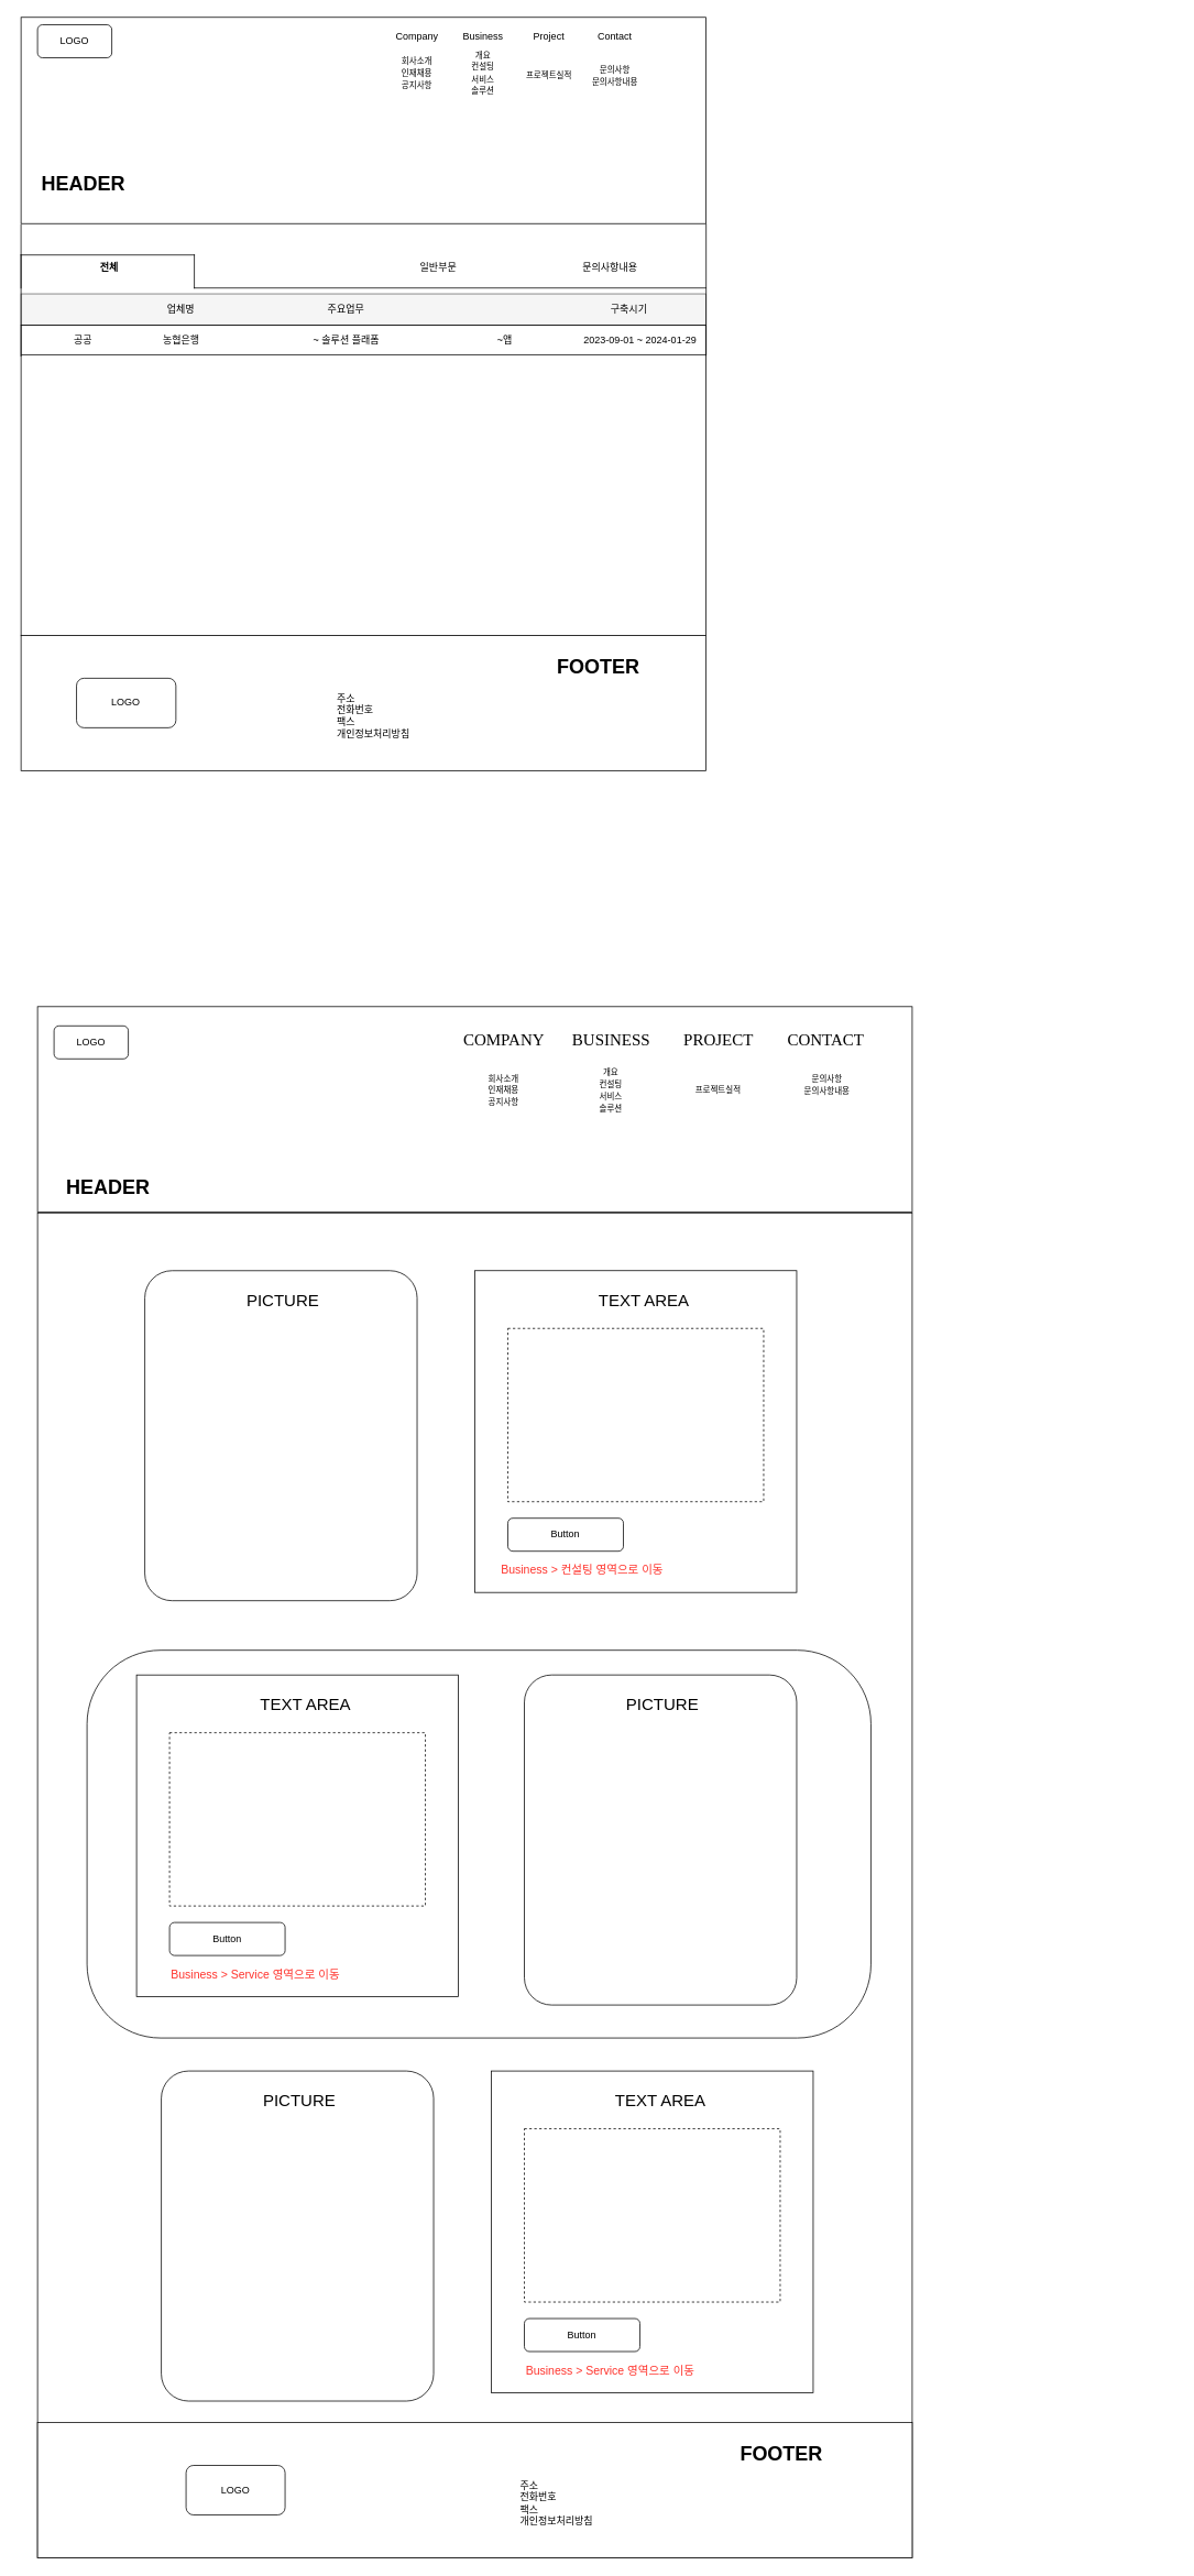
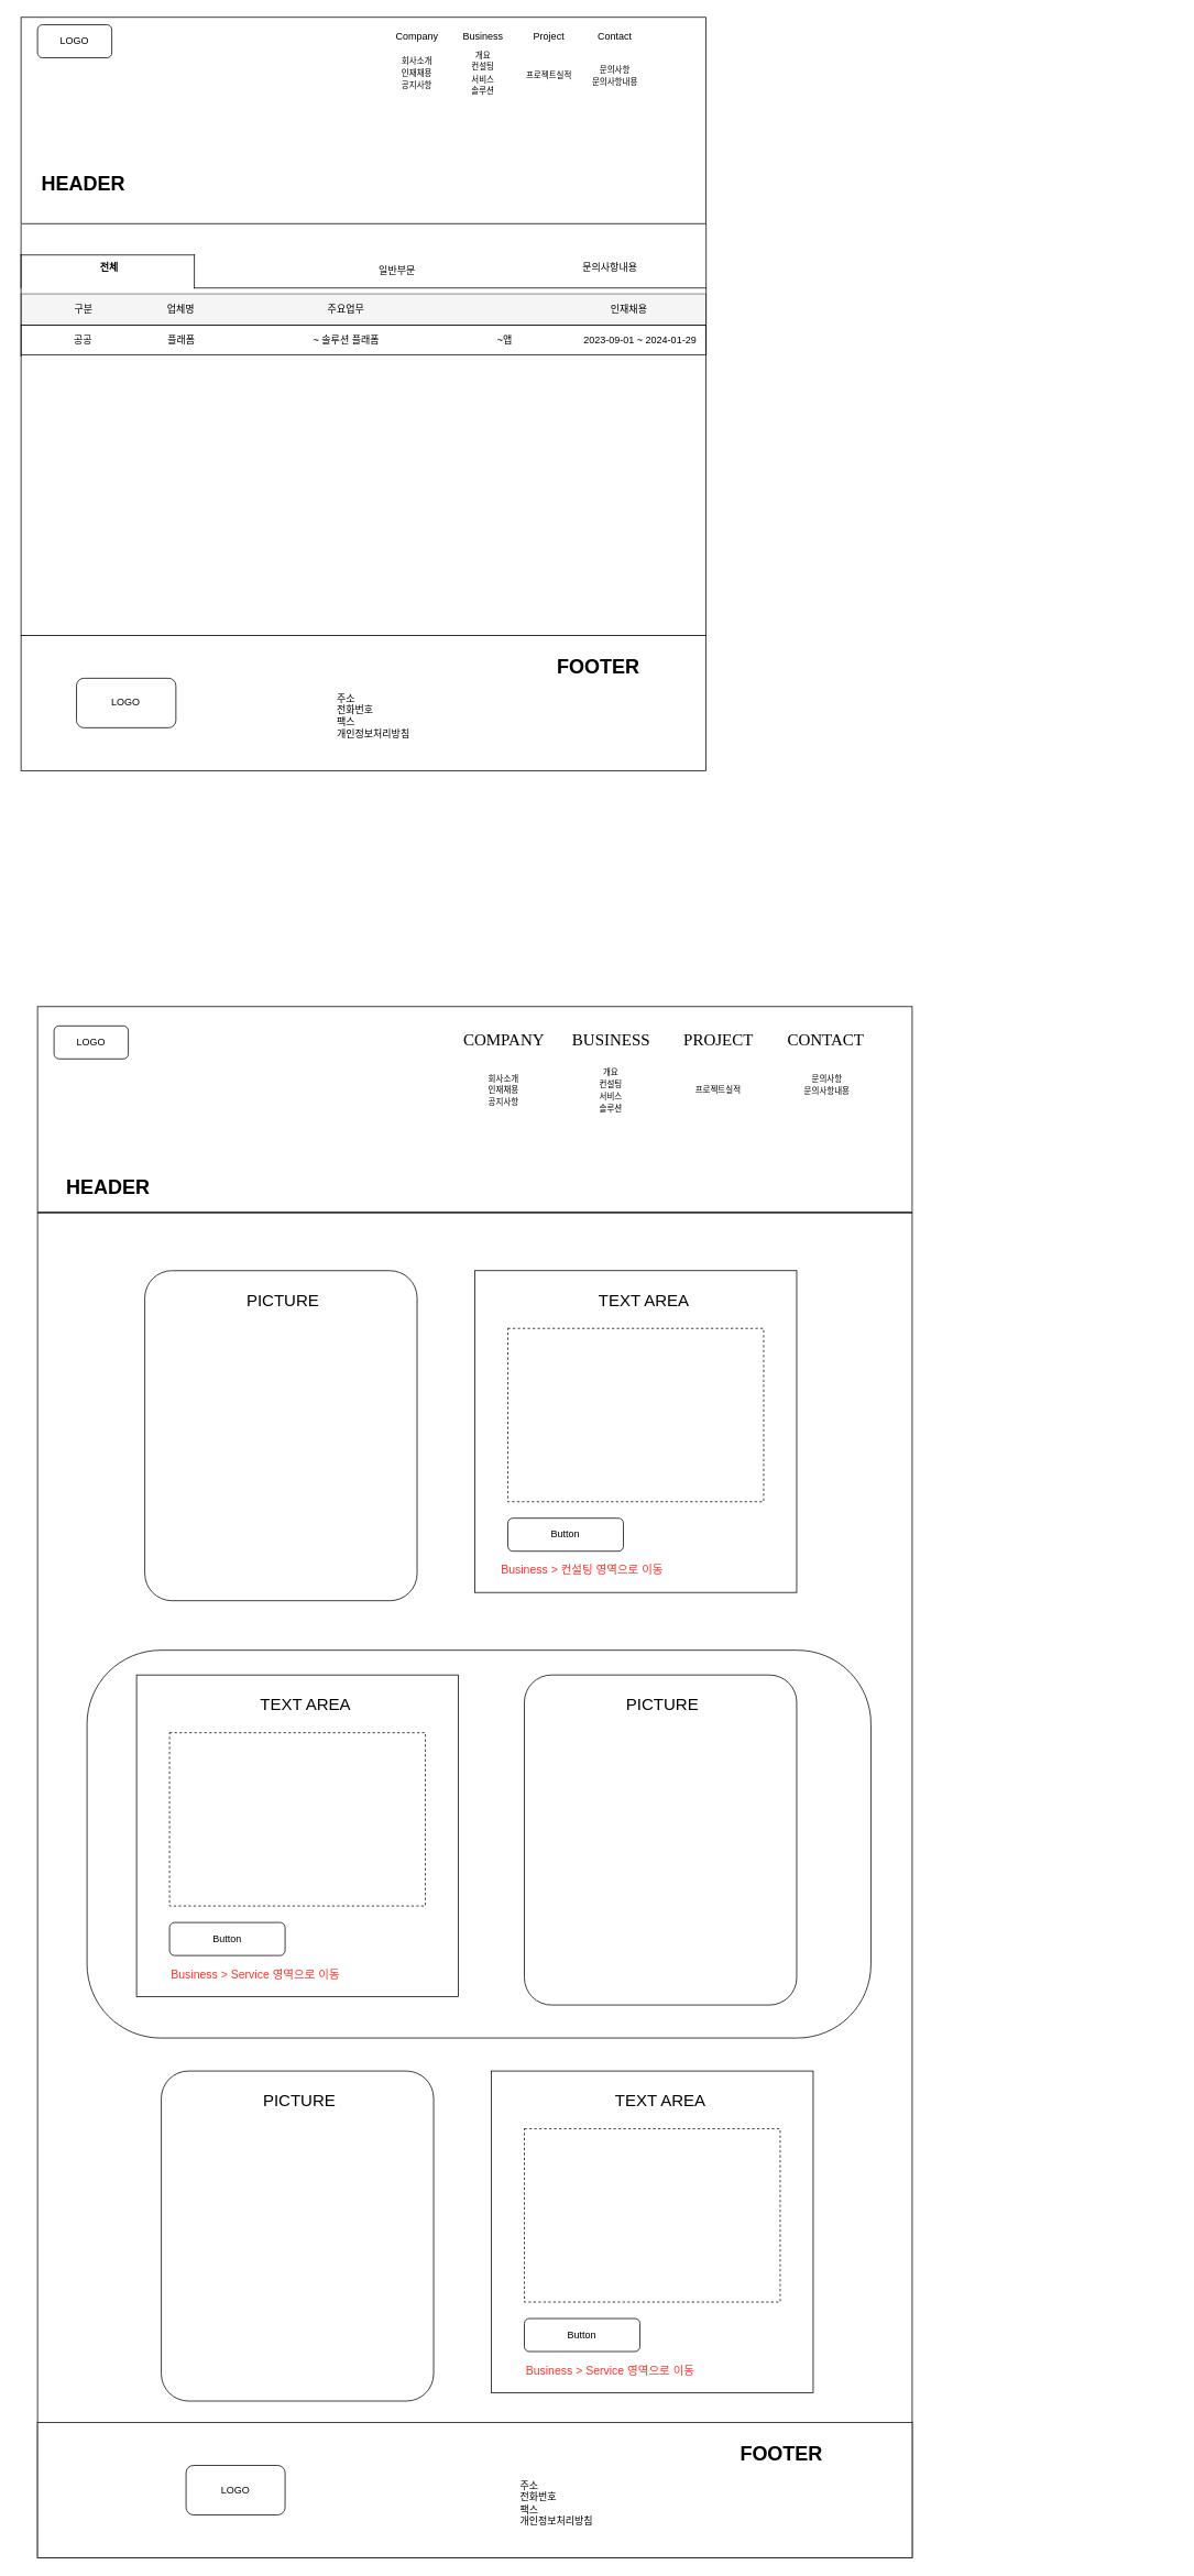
- <mxCell id="60" value="일반부문" style="text;html=1;strokeColor=none;fillColor=none;align=center;verticalAlign=middle;whiteSpace=wrap;rounded=0;" vertex="1" parent="1"><mxGeometry x="475" y="308" width="112" height="30" as="geometry" /></mxCell>
+ <mxCell id="60" value="일반부문" style="text;html=1;strokeColor=none;fillColor=none;align=center;verticalAlign=middle;whiteSpace=wrap;rounded=0;" vertex="1" parent="1"><mxGeometry x="425" y="313" width="112" height="30" as="geometry" /></mxCell>
+ <mxCell id="61" value="구분" style="text;html=1;strokeColor=none;fillColor=none;align=center;verticalAlign=middle;whiteSpace=wrap;rounded=0;" vertex="1" parent="1"><mxGeometry x="45" y="359" width="112" height="30" as="geometry" /></mxCell>
- <mxCell id="62" value="구축시기" style="text;html=1;strokeColor=none;fillColor=none;align=center;verticalAlign=middle;whiteSpace=wrap;rounded=0;" vertex="1" parent="1"><mxGeometry x="706" y="359" width="112" height="30" as="geometry" /></mxCell>
+ <mxCell id="62" value="인재채용" style="text;html=1;strokeColor=none;fillColor=none;align=center;verticalAlign=middle;whiteSpace=wrap;rounded=0;" vertex="1" parent="1"><mxGeometry x="706" y="359" width="112" height="30" as="geometry" /></mxCell>
- <mxCell id="67" value="농협은행" style="text;html=1;strokeColor=none;fillColor=none;align=center;verticalAlign=middle;whiteSpace=wrap;rounded=0;" vertex="1" parent="1"><mxGeometry x="170.75" y="396.99" width="96.5" height="30" as="geometry" /></mxCell>
+ <mxCell id="67" value="플래폼" style="text;html=1;strokeColor=none;fillColor=none;align=center;verticalAlign=middle;whiteSpace=wrap;rounded=0;" vertex="1" parent="1"><mxGeometry x="170.75" y="396.99" width="96.5" height="30" as="geometry" /></mxCell>
